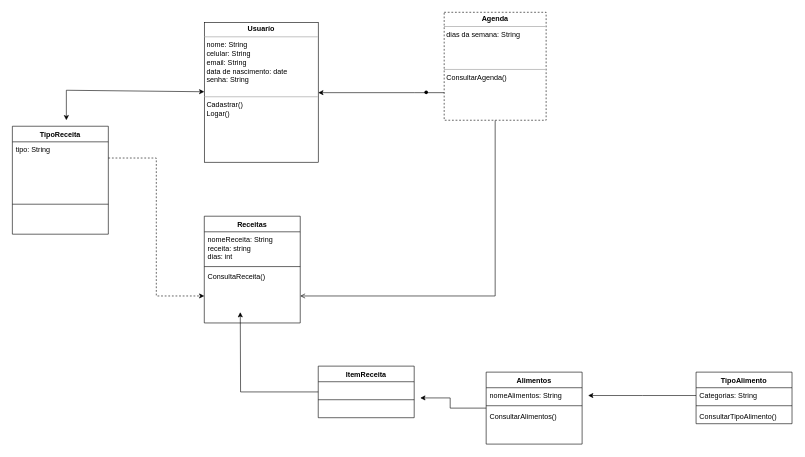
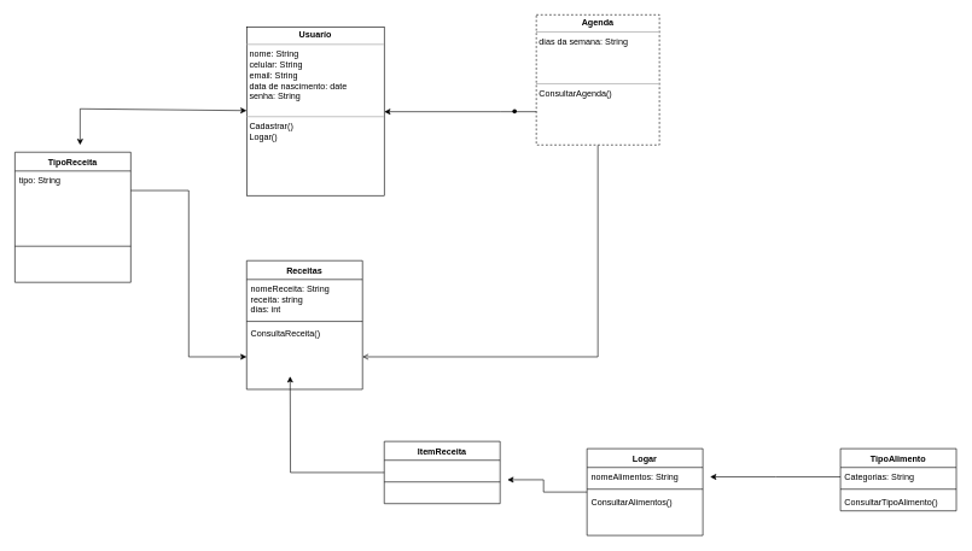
- <mxCell id="15" style="edgeStyle=orthogonalEdgeStyle;rounded=0;orthogonalLoop=1;jettySize=auto;html=1;entryX=0;entryY=0.5;entryDx=0;entryDy=0;dashed=1;" parent="1" source="12" target="10" edge="1"><mxGeometry relative="1" as="geometry" /></mxCell>
+ <mxCell id="15" style="edgeStyle=orthogonalEdgeStyle;rounded=0;orthogonalLoop=1;jettySize=auto;html=1;entryX=0;entryY=0.5;entryDx=0;entryDy=0;" parent="1" source="12" target="10" edge="1"><mxGeometry relative="1" as="geometry" /></mxCell>
- <mxCell id="22" value="Alimentos" style="swimlane;fontStyle=1;align=center;verticalAlign=top;childLayout=stackLayout;horizontal=1;startSize=26;horizontalStack=0;resizeParent=1;resizeParentMax=0;resizeLast=0;collapsible=1;marginBottom=0;" parent="1" vertex="1"><mxGeometry x="810" y="620" width="160" height="120" as="geometry" /></mxCell>
+ <mxCell id="22" value="Logar" style="swimlane;fontStyle=1;align=center;verticalAlign=top;childLayout=stackLayout;horizontal=1;startSize=26;horizontalStack=0;resizeParent=1;resizeParentMax=0;resizeLast=0;collapsible=1;marginBottom=0;" parent="1" vertex="1"><mxGeometry x="810" y="620" width="160" height="120" as="geometry" /></mxCell>
